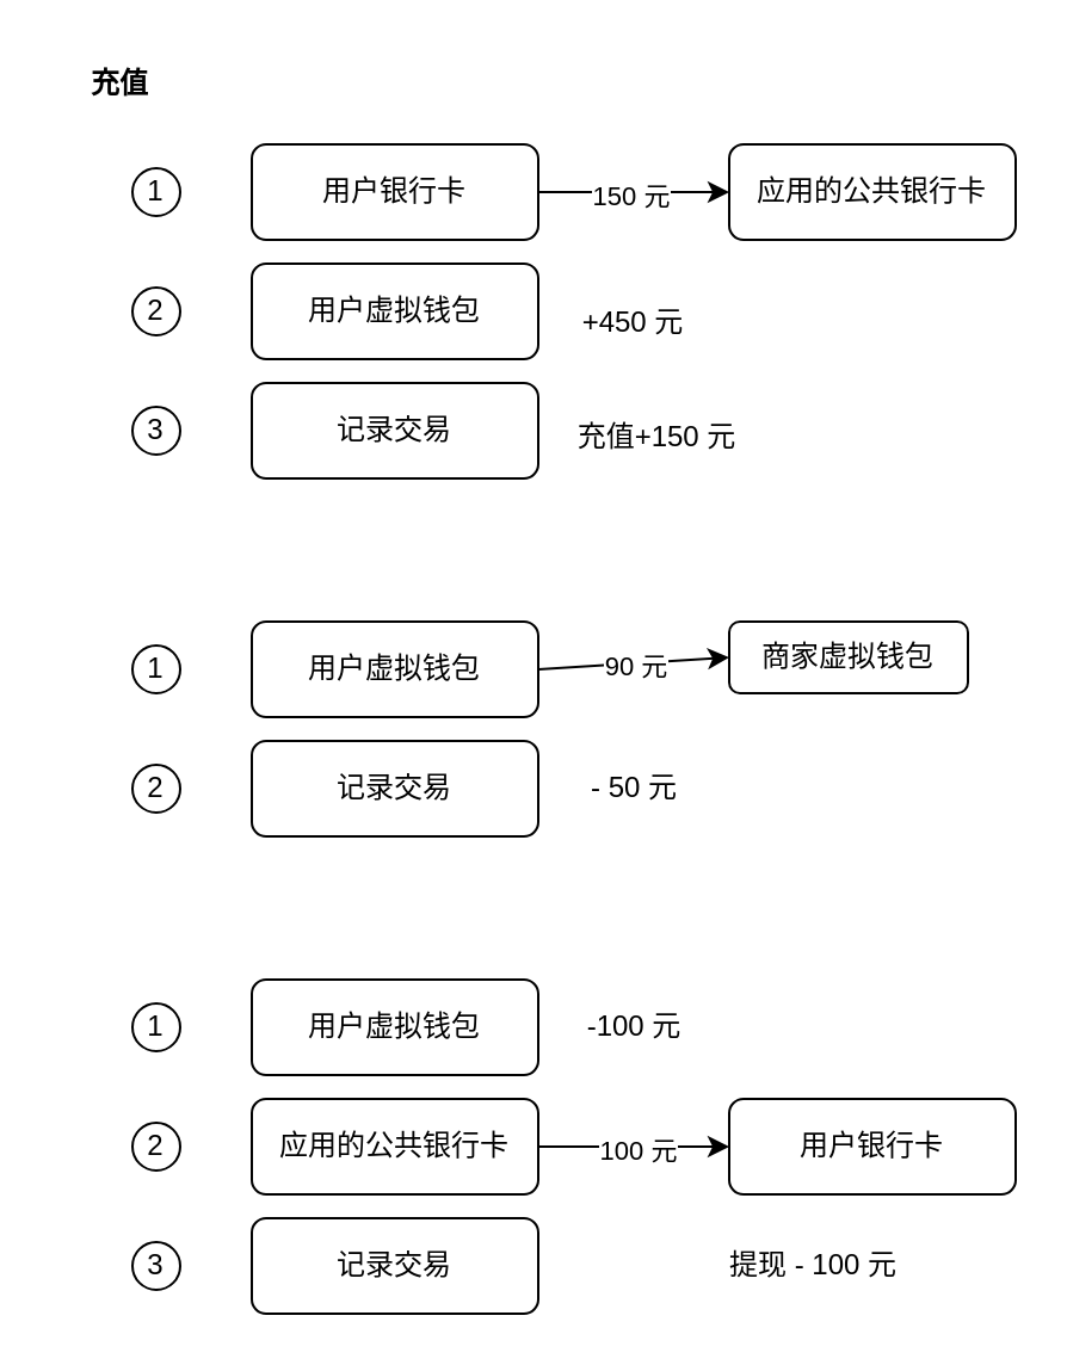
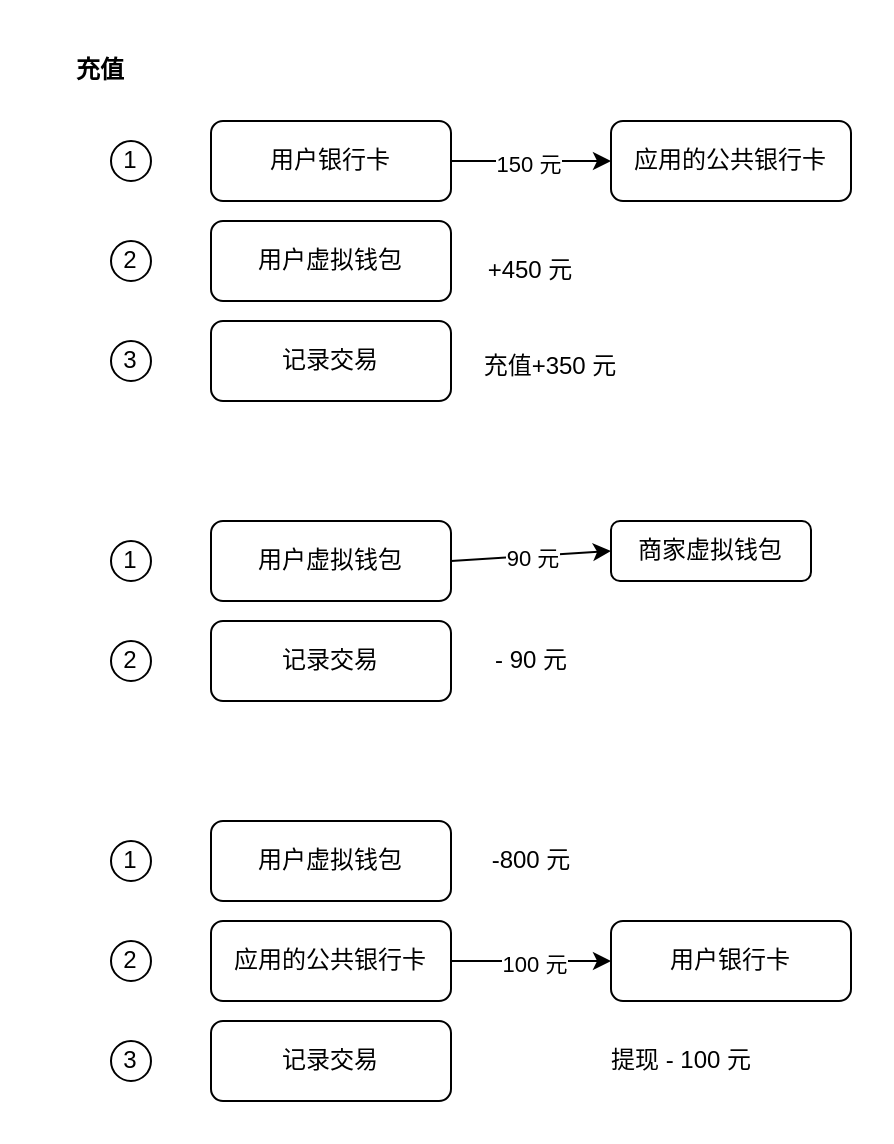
- <mxCell id="12" value="充值+150 元" style="text;html=1;strokeColor=none;fillColor=none;align=center;verticalAlign=middle;whiteSpace=wrap;rounded=0;" vertex="1" parent="1"><mxGeometry x="235" y="165" width="80" height="35" as="geometry" /></mxCell>
+ <mxCell id="12" value="充值+350 元" style="text;html=1;strokeColor=none;fillColor=none;align=center;verticalAlign=middle;whiteSpace=wrap;rounded=0;" vertex="1" parent="1"><mxGeometry x="235" y="165" width="80" height="35" as="geometry" /></mxCell>
- <mxCell id="19" value="- 50 元" style="text;html=1;align=center;verticalAlign=middle;resizable=0;points=[];autosize=1;strokeColor=none;fillColor=none;" vertex="1" parent="1"><mxGeometry x="240" y="320" width="50" height="20" as="geometry" /></mxCell>
+ <mxCell id="19" value="- 90 元" style="text;html=1;align=center;verticalAlign=middle;resizable=0;points=[];autosize=1;strokeColor=none;fillColor=none;" vertex="1" parent="1"><mxGeometry x="240" y="320" width="50" height="20" as="geometry" /></mxCell>
- <mxCell id="23" value="-100 元" style="text;html=1;align=center;verticalAlign=middle;resizable=0;points=[];autosize=1;strokeColor=none;fillColor=none;" vertex="1" parent="1"><mxGeometry x="235" y="420" width="60" height="20" as="geometry" /></mxCell>
+ <mxCell id="23" value="-800 元" style="text;html=1;align=center;verticalAlign=middle;resizable=0;points=[];autosize=1;strokeColor=none;fillColor=none;" vertex="1" parent="1"><mxGeometry x="235" y="420" width="60" height="20" as="geometry" /></mxCell>
